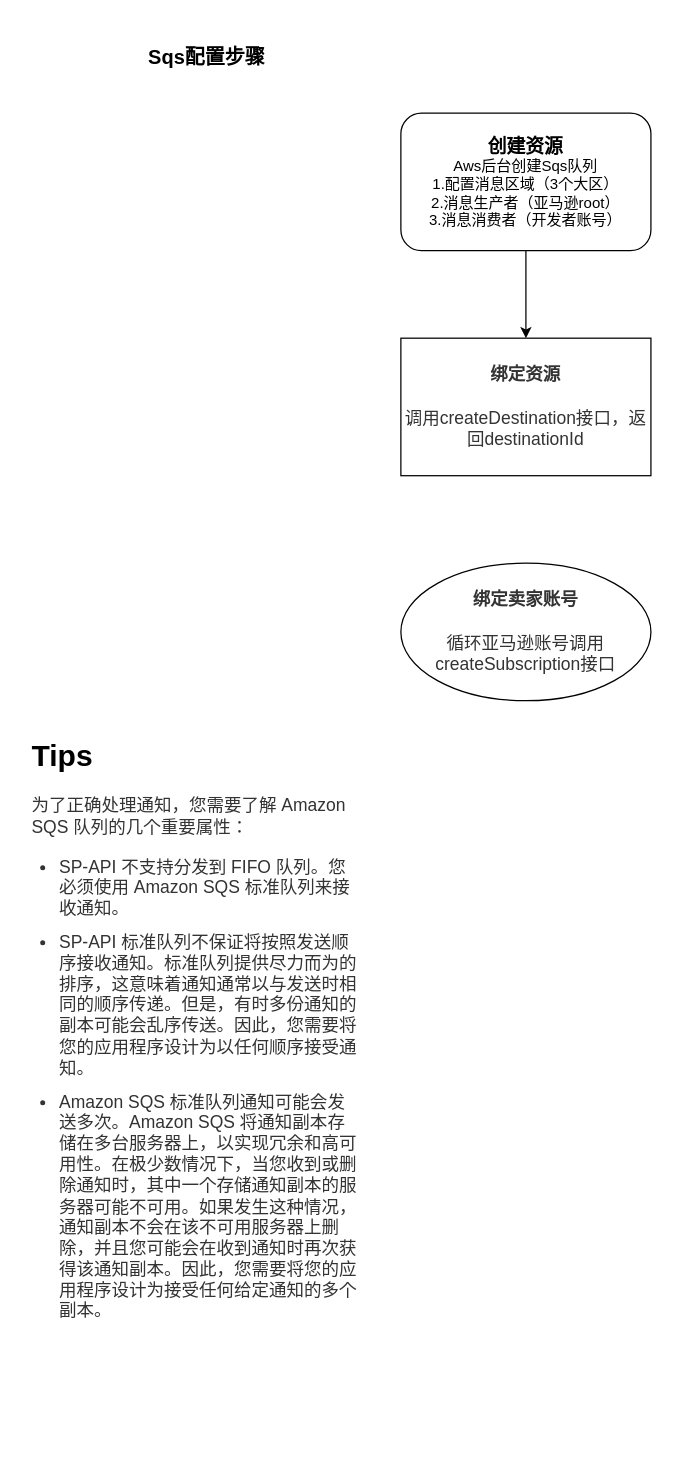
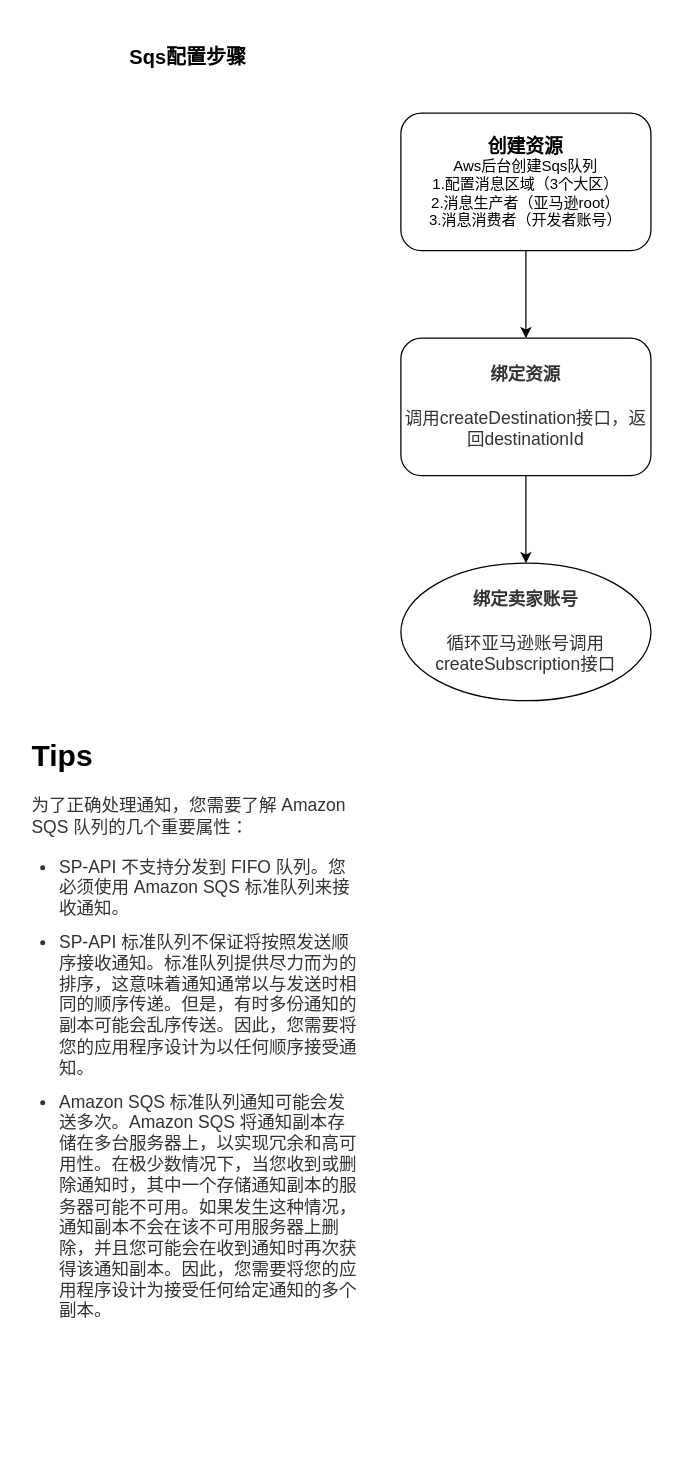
- <mxCell id="8" value="&lt;b&gt;&lt;font style=&quot;font-size: 16px;&quot;&gt;Sqs配置步骤&lt;/font&gt;&lt;/b&gt;" style="text;html=1;strokeColor=none;fillColor=none;align=center;verticalAlign=middle;whiteSpace=wrap;rounded=0;" vertex="1" parent="1"><mxGeometry x="30" y="20" width="270" height="50" as="geometry" /></mxCell>
+ <mxCell id="8" value="&lt;b&gt;&lt;font style=&quot;font-size: 16px;&quot;&gt;Sqs配置步骤&lt;/font&gt;&lt;/b&gt;" style="text;html=1;strokeColor=none;fillColor=none;align=center;verticalAlign=middle;whiteSpace=wrap;rounded=0;" vertex="1" parent="1"><mxGeometry x="15" y="20" width="270" height="50" as="geometry" /></mxCell>
- <mxCell id="5" value="&lt;h4 style=&quot;border-color: var(--border-color); box-sizing: border-box; color: rgb(51, 51, 51); font-family: Helvetica, Arial, &amp;quot;Microsoft Yahei&amp;quot;, 微软雅黑, STXihei, 华文细黑, sans-serif; font-size: 14px;&quot;&gt;绑定资源&lt;/h4&gt;&lt;h4 style=&quot;border-color: var(--border-color); box-sizing: border-box; color: rgb(51, 51, 51); font-family: Helvetica, Arial, &amp;quot;Microsoft Yahei&amp;quot;, 微软雅黑, STXihei, 华文细黑, sans-serif; font-size: 14px;&quot;&gt;&lt;span style=&quot;font-weight: normal;&quot;&gt;调用createDestination接口，返回destinationId&lt;/span&gt;&lt;/h4&gt;" style="whiteSpace=wrap;html=1;rounded=0;" vertex="1" parent="1"><mxGeometry x="320" y="270" width="200" height="110" as="geometry" /></mxCell>
+ <mxCell id="5" value="&lt;h4 style=&quot;border-color: var(--border-color); box-sizing: border-box; color: rgb(51, 51, 51); font-family: Helvetica, Arial, &amp;quot;Microsoft Yahei&amp;quot;, 微软雅黑, STXihei, 华文细黑, sans-serif; font-size: 14px;&quot;&gt;绑定资源&lt;/h4&gt;&lt;h4 style=&quot;border-color: var(--border-color); box-sizing: border-box; color: rgb(51, 51, 51); font-family: Helvetica, Arial, &amp;quot;Microsoft Yahei&amp;quot;, 微软雅黑, STXihei, 华文细黑, sans-serif; font-size: 14px;&quot;&gt;&lt;span style=&quot;font-weight: normal;&quot;&gt;调用createDestination接口，返回destinationId&lt;/span&gt;&lt;/h4&gt;" style="rounded=1;whiteSpace=wrap;html=1;" vertex="1" parent="1"><mxGeometry x="320" y="270" width="200" height="110" as="geometry" /></mxCell>
+ <mxCell id="4" style="edgeStyle=orthogonalEdgeStyle;rounded=0;orthogonalLoop=1;jettySize=auto;html=1;" edge="1" parent="1" source="5" target="6"><mxGeometry relative="1" as="geometry" /></mxCell>
